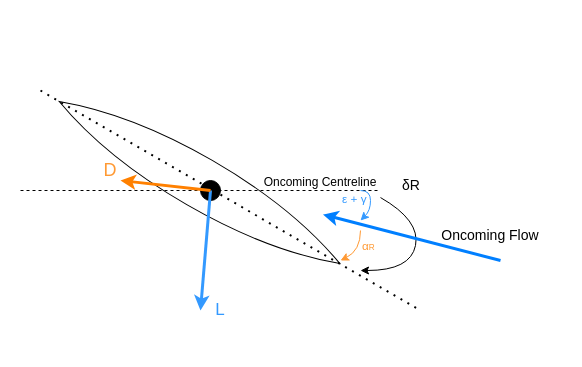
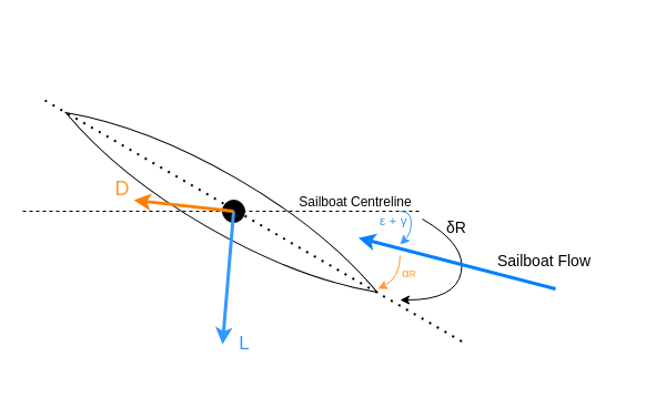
- <mxCell id="6" value="Oncoming Centreline" style="text;strokeColor=none;align=center;fillColor=none;html=1;verticalAlign=middle;whiteSpace=wrap;rounded=0;" vertex="1" parent="1"><mxGeometry x="260" y="167.05" width="120" height="30" as="geometry" /></mxCell>
+ <mxCell id="6" value="Sailboat Centreline" style="text;strokeColor=none;align=center;fillColor=none;html=1;verticalAlign=middle;whiteSpace=wrap;rounded=0;" vertex="1" parent="1"><mxGeometry x="260" y="167.05" width="120" height="30" as="geometry" /></mxCell>
- <mxCell id="8" value="&lt;font style=&quot;font-size: 14px;&quot;&gt;&lt;span dir=&quot;ltr&quot; role=&quot;presentation&quot; style=&quot;left: 299.809px; top: 729.392px; font-family: sans-serif;&quot;&gt;δ&lt;/span&gt;&lt;span dir=&quot;ltr&quot; role=&quot;presentation&quot; style=&quot;left: 305.041px; top: 733.865px; font-family: sans-serif;&quot;&gt;R&lt;/span&gt;&lt;/font&gt;&lt;span dir=&quot;ltr&quot; role=&quot;presentation&quot; style=&quot;left: 312.132px; top: 733.865px; font-size: 8.24px; font-family: sans-serif;&quot;&gt; &lt;/span&gt;&lt;span dir=&quot;ltr&quot; role=&quot;presentation&quot; style=&quot;left: 315.378px; top: 729.392px; font-size: 11.771px; font-family: sans-serif;&quot;&gt;&lt;/span&gt;" style="text;whiteSpace=wrap;html=1;" vertex="1" parent="1"><mxGeometry x="400" y="170" width="20" height="30" as="geometry" /></mxCell>
+ <mxCell id="8" value="&lt;font style=&quot;font-size: 14px;&quot;&gt;&lt;span dir=&quot;ltr&quot; role=&quot;presentation&quot; style=&quot;left: 299.809px; top: 729.392px; font-family: sans-serif;&quot;&gt;δ&lt;/span&gt;&lt;span dir=&quot;ltr&quot; role=&quot;presentation&quot; style=&quot;left: 305.041px; top: 733.865px; font-family: sans-serif;&quot;&gt;R&lt;/span&gt;&lt;/font&gt;&lt;span dir=&quot;ltr&quot; role=&quot;presentation&quot; style=&quot;left: 312.132px; top: 733.865px; font-size: 8.24px; font-family: sans-serif;&quot;&gt; &lt;/span&gt;&lt;span dir=&quot;ltr&quot; role=&quot;presentation&quot; style=&quot;left: 315.378px; top: 729.392px; font-size: 11.771px; font-family: sans-serif;&quot;&gt;&lt;/span&gt;" style="text;whiteSpace=wrap;html=1;" vertex="1" parent="1"><mxGeometry x="400" y="190" width="20" height="30" as="geometry" /></mxCell>
- <mxCell id="10" value="Oncoming Flow" style="text;strokeColor=none;align=center;fillColor=none;html=1;verticalAlign=middle;whiteSpace=wrap;rounded=0;fontSize=14;" vertex="1" parent="1"><mxGeometry x="420" y="220" width="140" height="30" as="geometry" /></mxCell>
+ <mxCell id="10" value="Sailboat Flow" style="text;strokeColor=none;align=center;fillColor=none;html=1;verticalAlign=middle;whiteSpace=wrap;rounded=0;fontSize=14;" vertex="1" parent="1"><mxGeometry x="420" y="220" width="140" height="30" as="geometry" /></mxCell>
